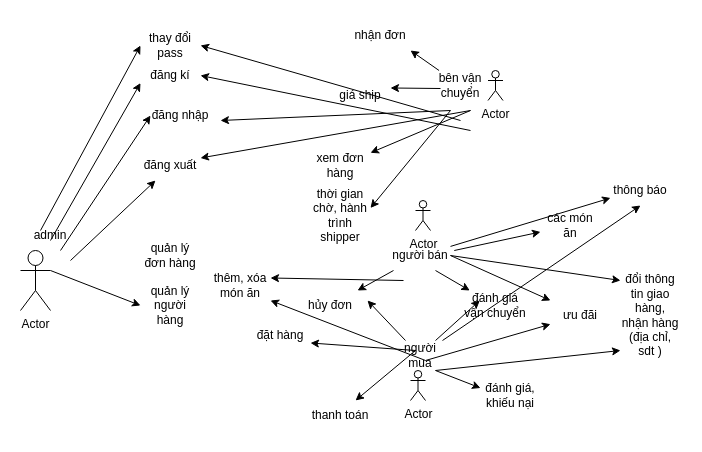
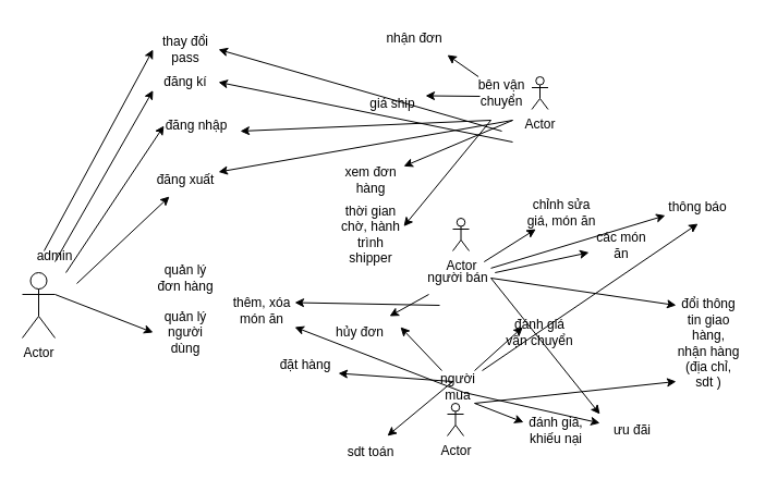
+ <mxCell id="15" value="chỉnh sửa giá, món ăn" style="text;html=1;strokeColor=none;fillColor=none;align=center;verticalAlign=middle;whiteSpace=wrap;rounded=0;" vertex="1" parent="1"><mxGeometry x="480" y="180" width="70" height="30" as="geometry" /></mxCell>
+ <mxCell id="49" value="" style="endArrow=classic;html=1;rounded=0;" edge="1" parent="1" source="4" target="15"><mxGeometry width="50" height="50" relative="1" as="geometry"><mxPoint x="460" y="265" as="sourcePoint" /><mxPoint x="560" y="310" as="targetPoint" /></mxGeometry></mxCell>
- <mxCell id="40" value="" style="endArrow=classic;html=1;rounded=0;exitX=0.75;exitY=1;exitDx=0;exitDy=0;" edge="1" parent="1" source="4" target="23"><mxGeometry width="50" height="50" relative="1" as="geometry"><mxPoint x="240" y="260" as="sourcePoint" /><mxPoint x="290" y="210" as="targetPoint" /></mxGeometry></mxCell>
- <mxCell id="9" value="quản lý người hàng" style="text;html=1;strokeColor=none;fillColor=none;align=center;verticalAlign=middle;whiteSpace=wrap;rounded=0;" vertex="1" parent="1"><mxGeometry x="140" y="290" width="60" height="30" as="geometry" /></mxCell>
+ <mxCell id="9" value="quản lý người dùng" style="text;html=1;strokeColor=none;fillColor=none;align=center;verticalAlign=middle;whiteSpace=wrap;rounded=0;" vertex="1" parent="1"><mxGeometry x="140" y="290" width="60" height="30" as="geometry" /></mxCell>
- <mxCell id="13" value="ưu đãi" style="text;html=1;strokeColor=none;fillColor=none;align=center;verticalAlign=middle;whiteSpace=wrap;rounded=0;" vertex="1" parent="1"><mxGeometry x="550" y="300" width="60" height="30" as="geometry" /></mxCell>
+ <mxCell id="13" value="ưu đãi" style="text;html=1;strokeColor=none;fillColor=none;align=center;verticalAlign=middle;whiteSpace=wrap;rounded=0;" vertex="1" parent="1"><mxGeometry x="550" y="380" width="60" height="30" as="geometry" /></mxCell>
- <mxCell id="17" value="thanh toán" style="text;html=1;strokeColor=none;fillColor=none;align=center;verticalAlign=middle;whiteSpace=wrap;rounded=0;" vertex="1" parent="1"><mxGeometry x="310" y="400" width="60" height="30" as="geometry" /></mxCell>
+ <mxCell id="17" value="sdt toán" style="text;html=1;strokeColor=none;fillColor=none;align=center;verticalAlign=middle;whiteSpace=wrap;rounded=0;" vertex="1" parent="1"><mxGeometry x="310" y="400" width="60" height="30" as="geometry" /></mxCell>
